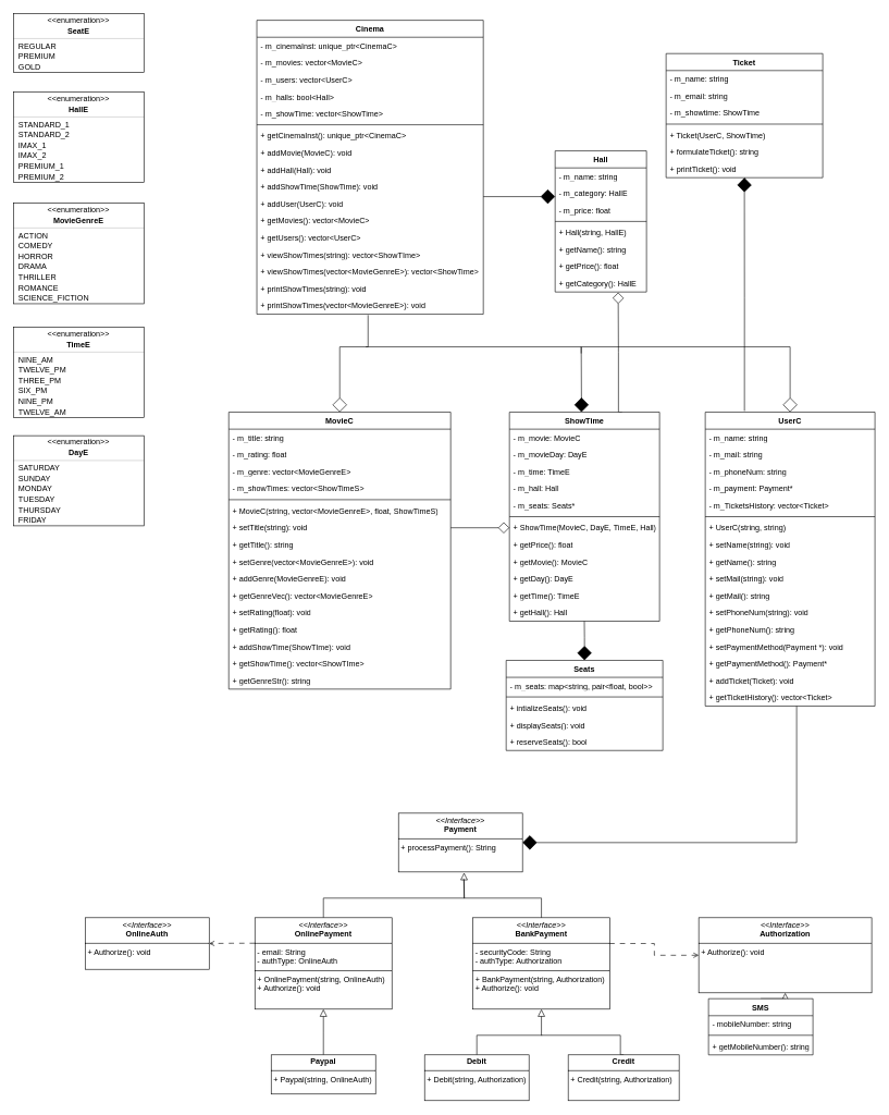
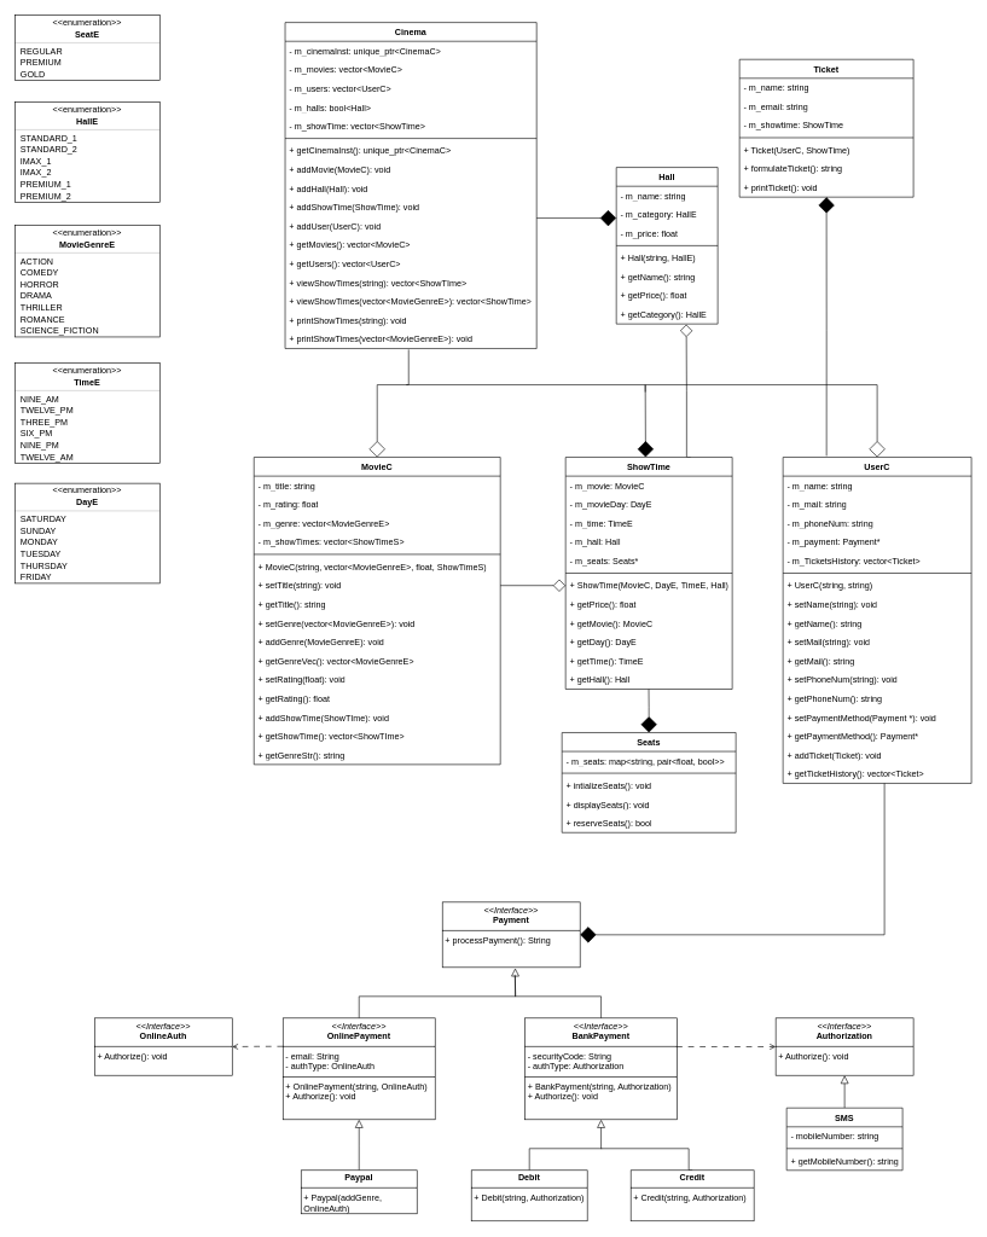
- <mxCell id="15" value="&lt;p style=&quot;margin:0px;margin-top:4px;text-align:center;&quot;&gt;&lt;i&gt;&amp;lt;&amp;lt;Interface&amp;gt;&amp;gt;&lt;/i&gt;&lt;br&gt;&lt;b&gt;Authorization&lt;/b&gt;&lt;/p&gt;&lt;hr size=&quot;1&quot; style=&quot;border-style:solid;&quot;&gt;&lt;p style=&quot;margin:0px;margin-left:4px;&quot;&gt;&lt;/p&gt;&lt;p style=&quot;margin:0px;margin-left:4px;&quot;&gt;+ Authorize(): void&lt;br&gt;&lt;/p&gt;" style="verticalAlign=top;align=left;overflow=fill;html=1;whiteSpace=wrap;" vertex="1" parent="1"><mxGeometry x="1070" y="1404" width="265" height="115" as="geometry" /></mxCell>
+ <mxCell id="15" value="&lt;p style=&quot;margin:0px;margin-top:4px;text-align:center;&quot;&gt;&lt;i&gt;&amp;lt;&amp;lt;Interface&amp;gt;&amp;gt;&lt;/i&gt;&lt;br&gt;&lt;b&gt;Authorization&lt;/b&gt;&lt;/p&gt;&lt;hr size=&quot;1&quot; style=&quot;border-style:solid;&quot;&gt;&lt;p style=&quot;margin:0px;margin-left:4px;&quot;&gt;&lt;/p&gt;&lt;p style=&quot;margin:0px;margin-left:4px;&quot;&gt;+ Authorize(): void&lt;br&gt;&lt;/p&gt;" style="verticalAlign=top;align=left;overflow=fill;html=1;whiteSpace=wrap;" vertex="1" parent="1"><mxGeometry x="1070" y="1404" width="190" height="79" as="geometry" /></mxCell>
- <mxCell id="13" value="&lt;p style=&quot;margin:0px;margin-top:4px;text-align:center;&quot;&gt;&lt;b&gt;Paypal&lt;/b&gt;&lt;/p&gt;&lt;hr size=&quot;1&quot; style=&quot;border-style:solid;&quot;&gt;&lt;p style=&quot;margin:0px;margin-left:4px;&quot;&gt;+ Paypal(string, OnlineAuth)&lt;br&gt;&lt;/p&gt;" style="verticalAlign=top;align=left;overflow=fill;html=1;whiteSpace=wrap;" vertex="1" parent="1"><mxGeometry x="415" y="1614" width="160" height="60" as="geometry" /></mxCell>
+ <mxCell id="13" value="&lt;p style=&quot;margin:0px;margin-top:4px;text-align:center;&quot;&gt;&lt;b&gt;Paypal&lt;/b&gt;&lt;/p&gt;&lt;hr size=&quot;1&quot; style=&quot;border-style:solid;&quot;&gt;&lt;p style=&quot;margin:0px;margin-left:4px;&quot;&gt;+ Paypal(addGenre, OnlineAuth)&lt;br&gt;&lt;/p&gt;" style="verticalAlign=top;align=left;overflow=fill;html=1;whiteSpace=wrap;" vertex="1" parent="1"><mxGeometry x="415" y="1614" width="160" height="60" as="geometry" /></mxCell>
